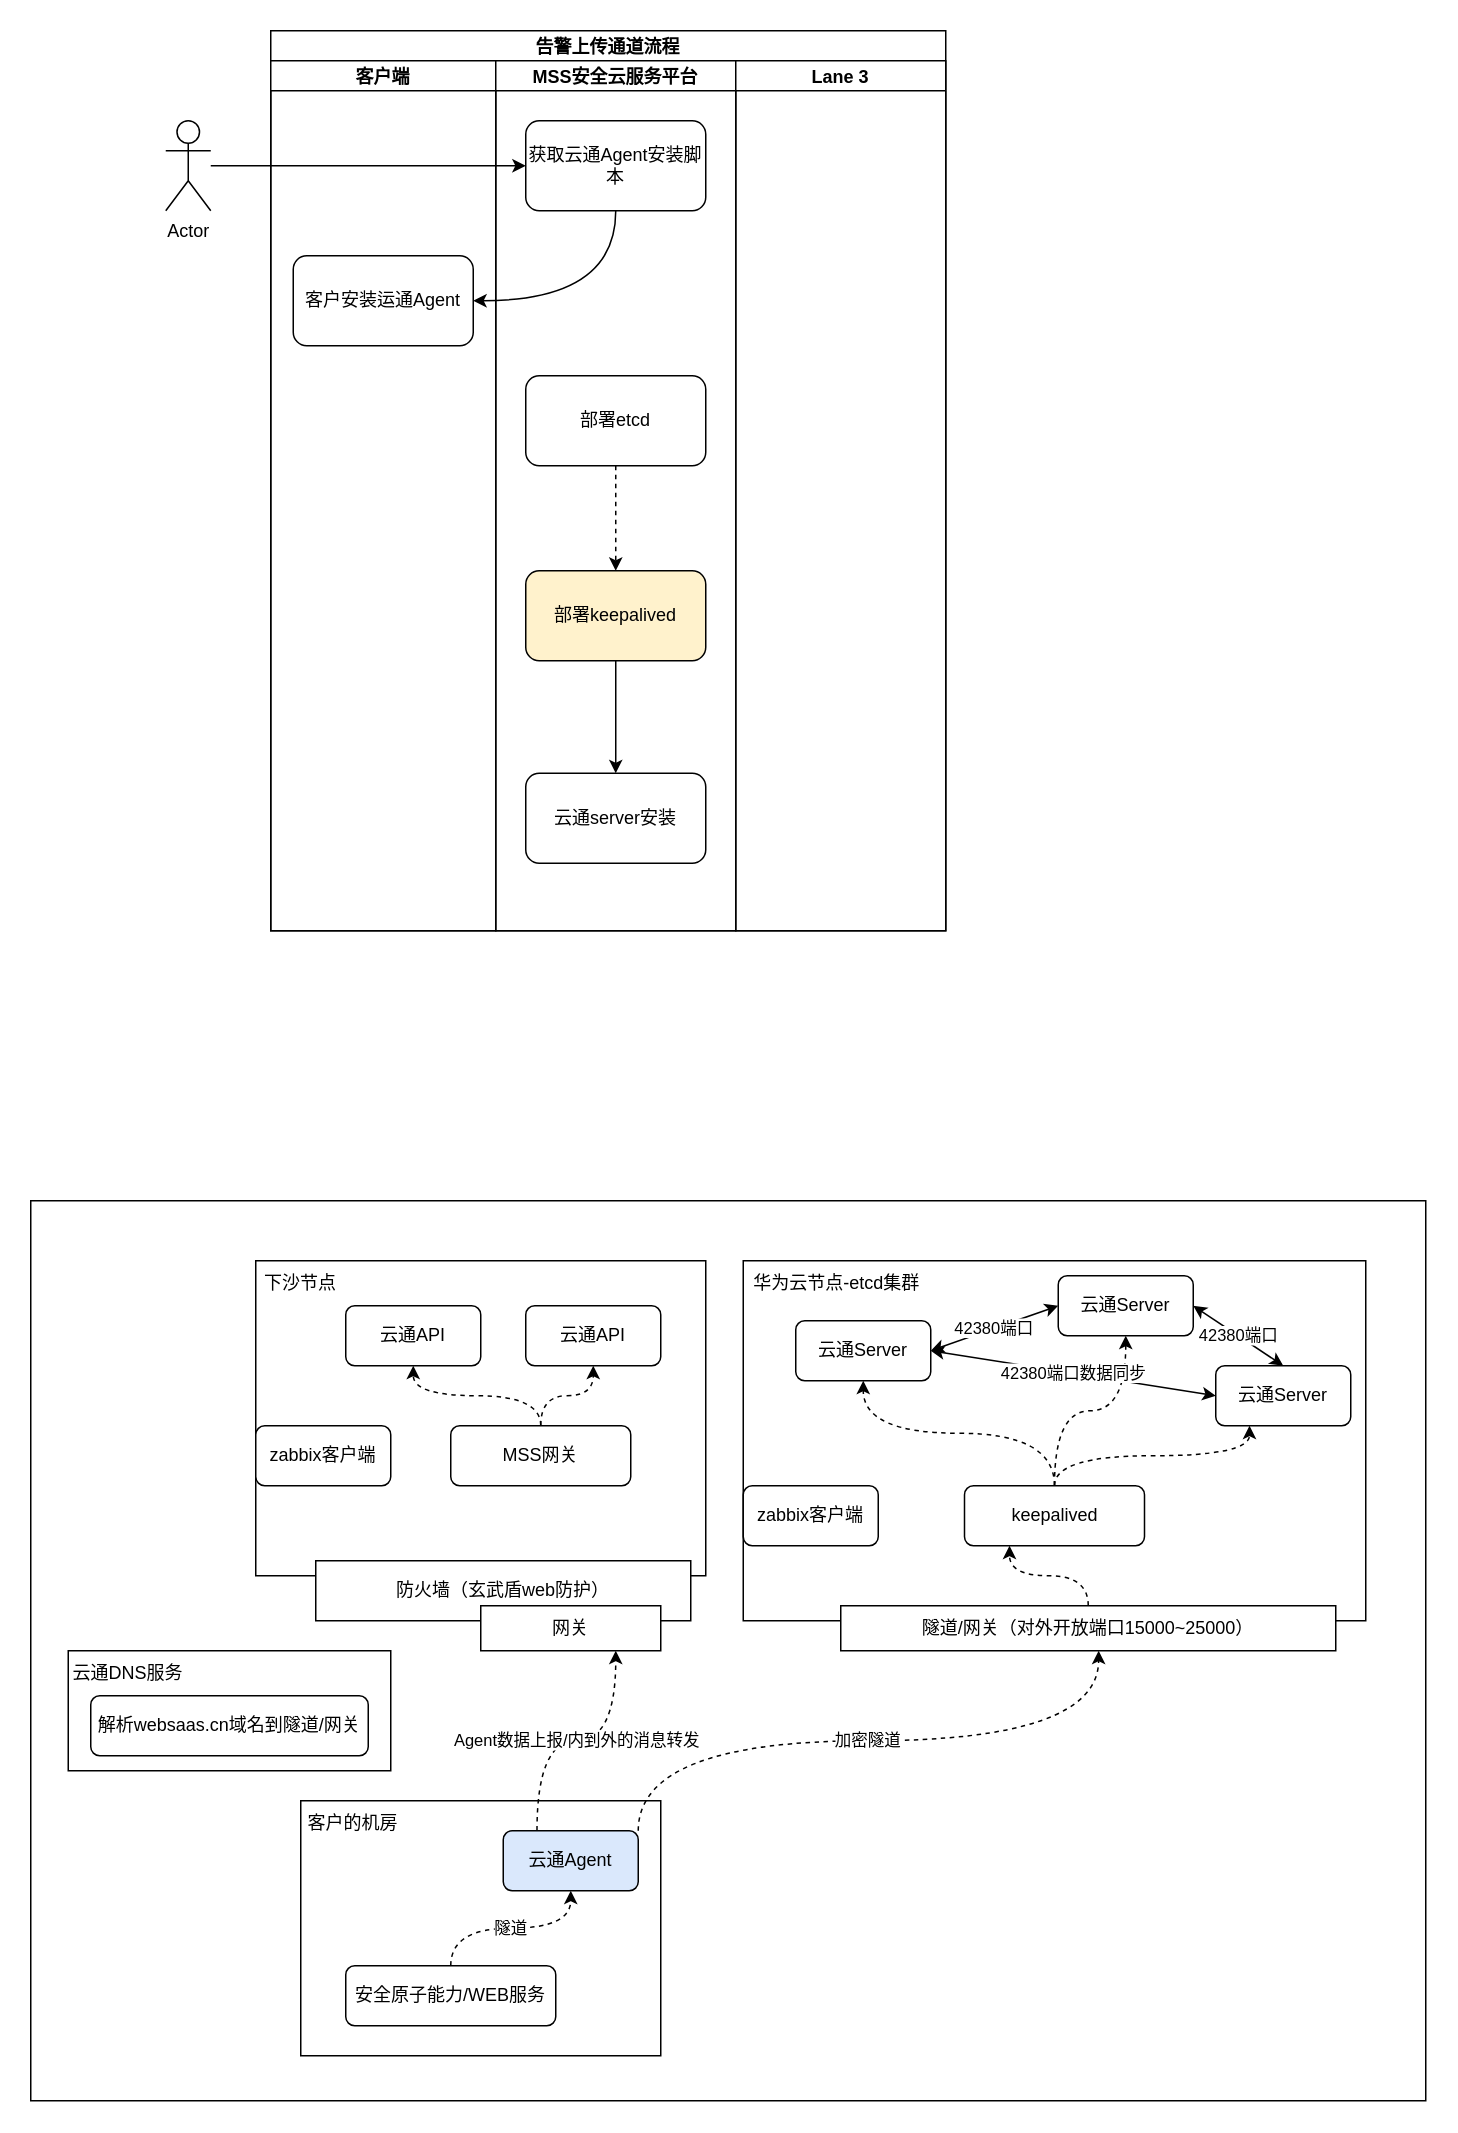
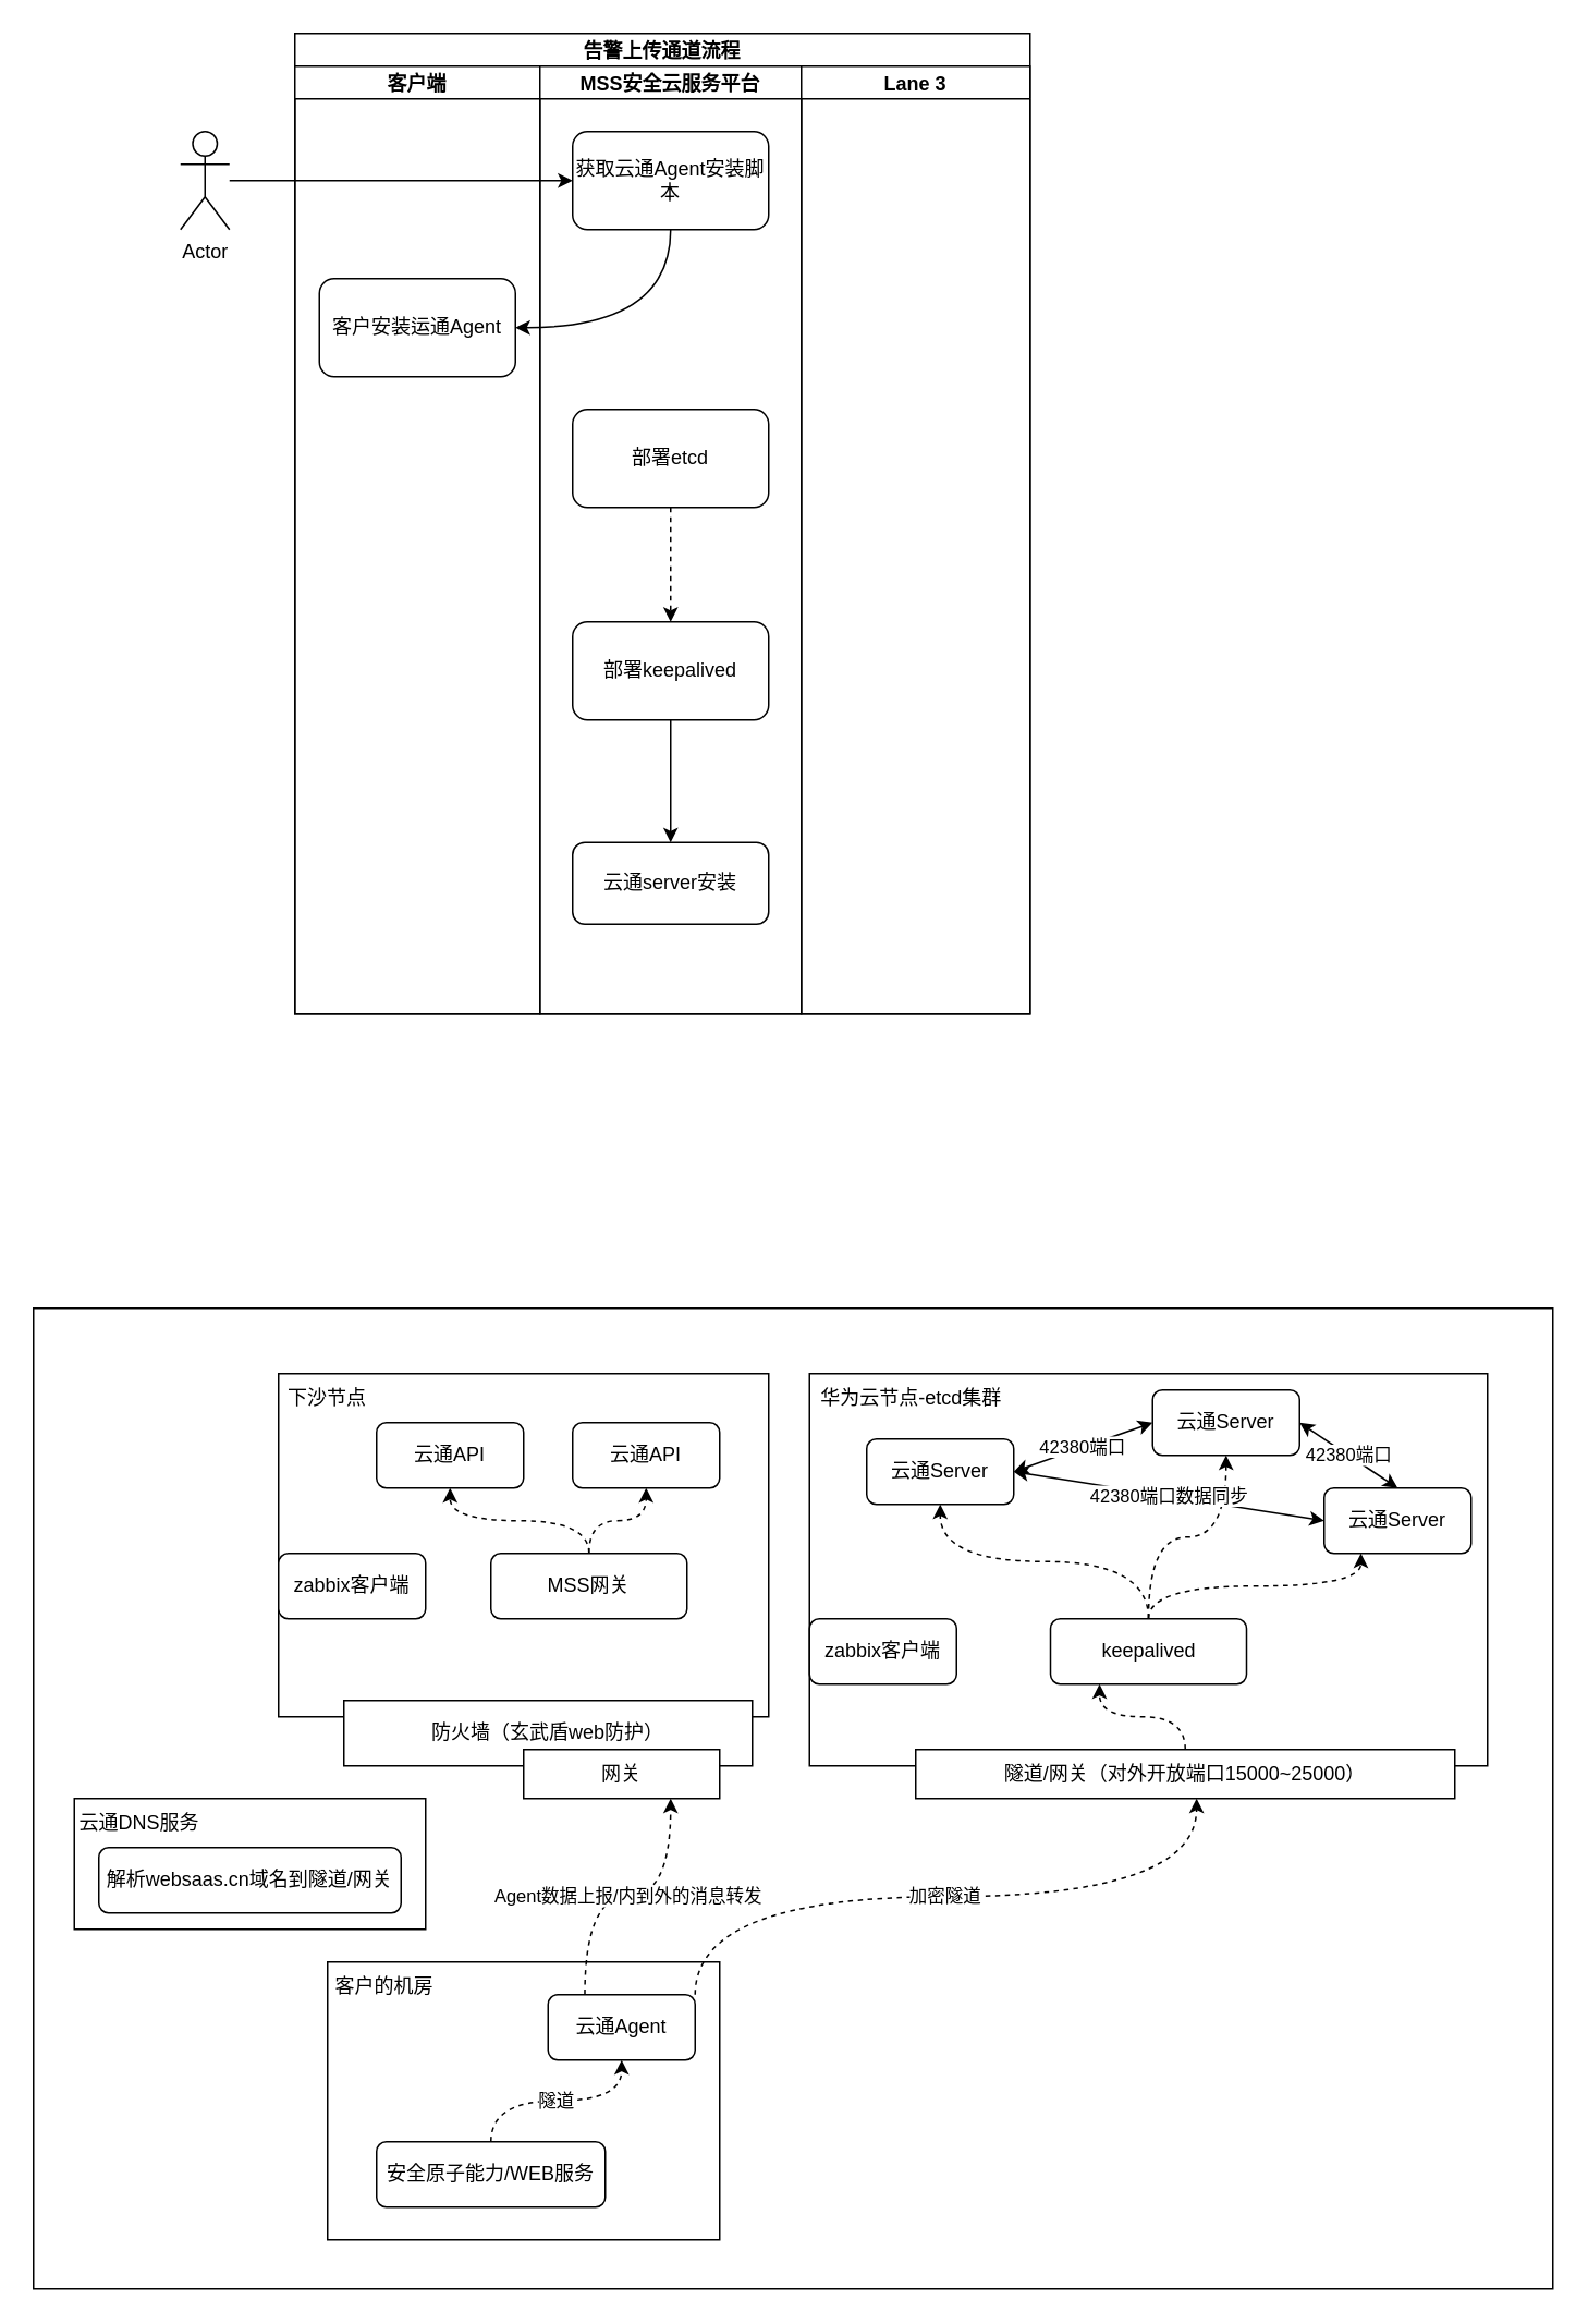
- <mxCell id="13" value="部署keepalived" style="rounded=1;whiteSpace=wrap;html=1;fillColor=#fff2cc;" parent="9" vertex="1"><mxGeometry x="20" y="340" width="120" height="60" as="geometry" /></mxCell>
+ <mxCell id="13" value="部署keepalived" style="rounded=1;whiteSpace=wrap;html=1;" parent="9" vertex="1"><mxGeometry x="20" y="340" width="120" height="60" as="geometry" /></mxCell>
- <mxCell id="11" value="云通server安装" style="rounded=1;whiteSpace=wrap;html=1;" parent="9" vertex="1"><mxGeometry x="20" y="475" width="120" height="60" as="geometry" /></mxCell>
+ <mxCell id="11" value="云通server安装" style="rounded=1;whiteSpace=wrap;html=1;" parent="9" vertex="1"><mxGeometry x="20" y="475" width="120" height="50" as="geometry" /></mxCell>
- <mxCell id="32" value="云通Agent" style="rounded=1;whiteSpace=wrap;html=1;fillColor=#dae8fc;" parent="1" vertex="1"><mxGeometry x="335" y="1220" width="90" height="40" as="geometry" /></mxCell>
+ <mxCell id="32" value="云通Agent" style="rounded=1;whiteSpace=wrap;html=1;" parent="1" vertex="1"><mxGeometry x="335" y="1220" width="90" height="40" as="geometry" /></mxCell>
